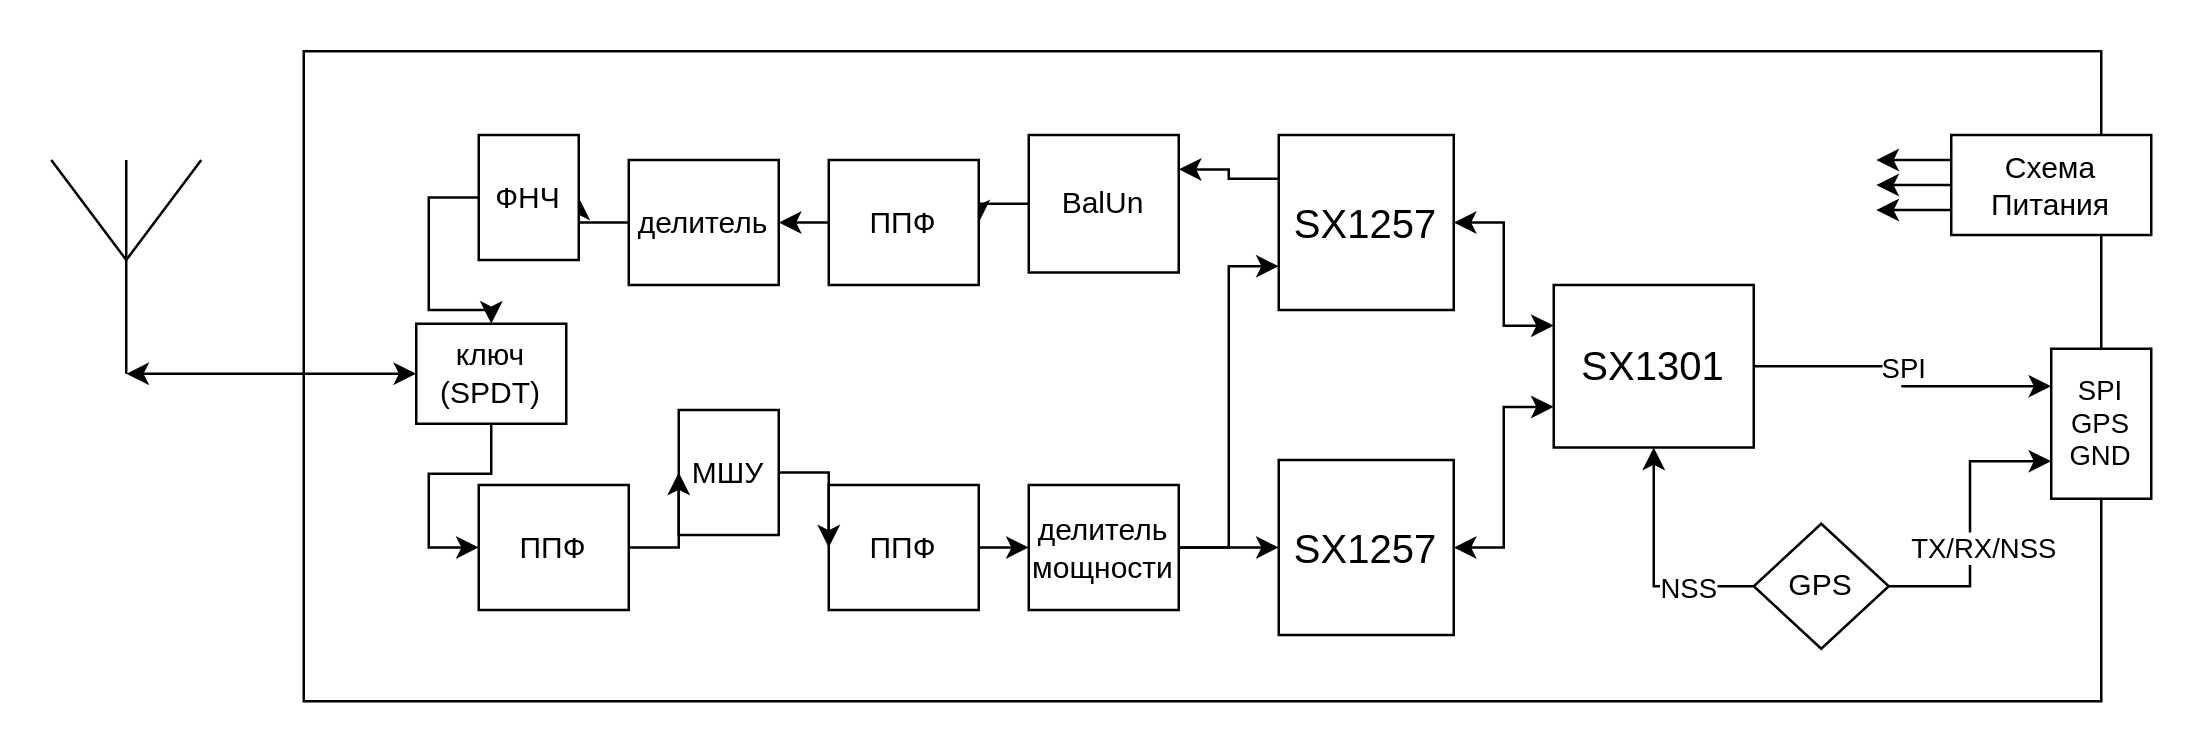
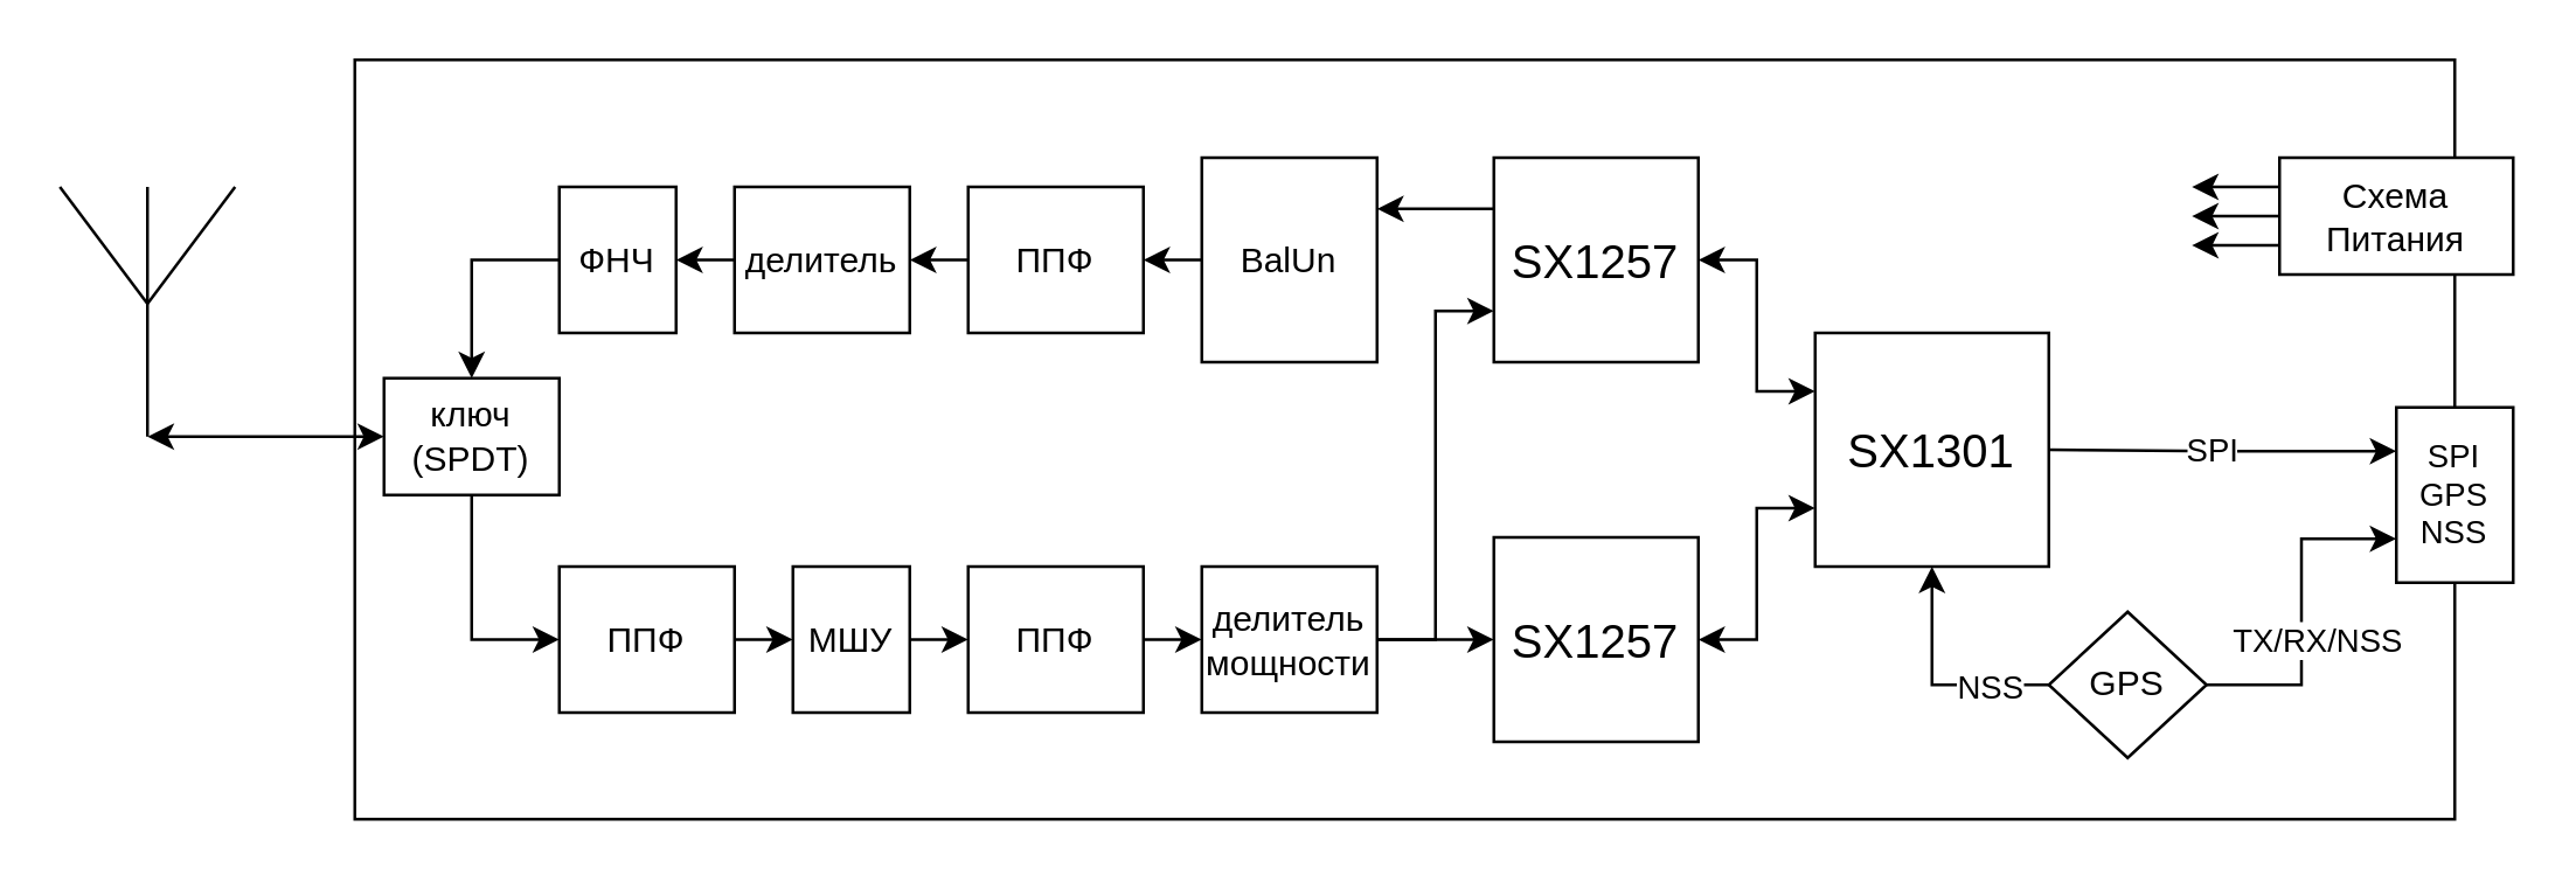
- <mxCell id="16" value="ФНЧ" style="rounded=0;whiteSpace=wrap;html=1;" parent="1" vertex="1"><mxGeometry x="191" y="53.5" width="40" height="50" as="geometry" /></mxCell>
+ <mxCell id="16" value="ФНЧ" style="rounded=0;whiteSpace=wrap;html=1;" parent="1" vertex="1"><mxGeometry x="191" y="63.5" width="40" height="50" as="geometry" /></mxCell>
- <mxCell id="10" value="BalUn" style="rounded=0;whiteSpace=wrap;html=1;" parent="1" vertex="1"><mxGeometry x="411" y="53.5" width="60" height="55" as="geometry" /></mxCell>
+ <mxCell id="10" value="BalUn" style="rounded=0;whiteSpace=wrap;html=1;" parent="1" vertex="1"><mxGeometry x="411" y="53.5" width="60" height="70" as="geometry" /></mxCell>
- <mxCell id="4" value="SX1301" style="whiteSpace=wrap;html=1;aspect=fixed;fontSize=16;align=center;" parent="1" vertex="1"><mxGeometry x="621" y="113.5" width="80" height="65" as="geometry" /></mxCell>
+ <mxCell id="4" value="SX1301" style="whiteSpace=wrap;html=1;aspect=fixed;fontSize=16;align=center;" parent="1" vertex="1"><mxGeometry x="621" y="113.5" width="80" height="80" as="geometry" /></mxCell>
- <mxCell id="28" value="ключ&lt;br&gt;(SPDT)" style="rounded=0;whiteSpace=wrap;html=1;" parent="1" vertex="1"><mxGeometry x="166" y="129" width="60" height="40" as="geometry" /></mxCell>
+ <mxCell id="28" value="ключ&lt;br&gt;(SPDT)" style="rounded=0;whiteSpace=wrap;html=1;" parent="1" vertex="1"><mxGeometry x="131" y="129" width="60" height="40" as="geometry" /></mxCell>
- <mxCell id="31" value="SPI&lt;br&gt;GPS&lt;br&gt;GND" style="rounded=0;whiteSpace=wrap;html=1;fontSize=11;" parent="1" vertex="1"><mxGeometry x="820" y="139" width="40" height="60" as="geometry" /></mxCell>
+ <mxCell id="31" value="SPI&lt;br&gt;GPS&lt;br&gt;NSS" style="rounded=0;whiteSpace=wrap;html=1;fontSize=11;" parent="1" vertex="1"><mxGeometry x="820" y="139" width="40" height="60" as="geometry" /></mxCell>
- <mxCell id="23" value="МШУ" style="rounded=0;whiteSpace=wrap;html=1;" parent="1" vertex="1"><mxGeometry x="271" y="163.5" width="40" height="50" as="geometry" /></mxCell>
+ <mxCell id="23" value="МШУ" style="rounded=0;whiteSpace=wrap;html=1;" parent="1" vertex="1"><mxGeometry x="271" y="193.5" width="40" height="50" as="geometry" /></mxCell>
